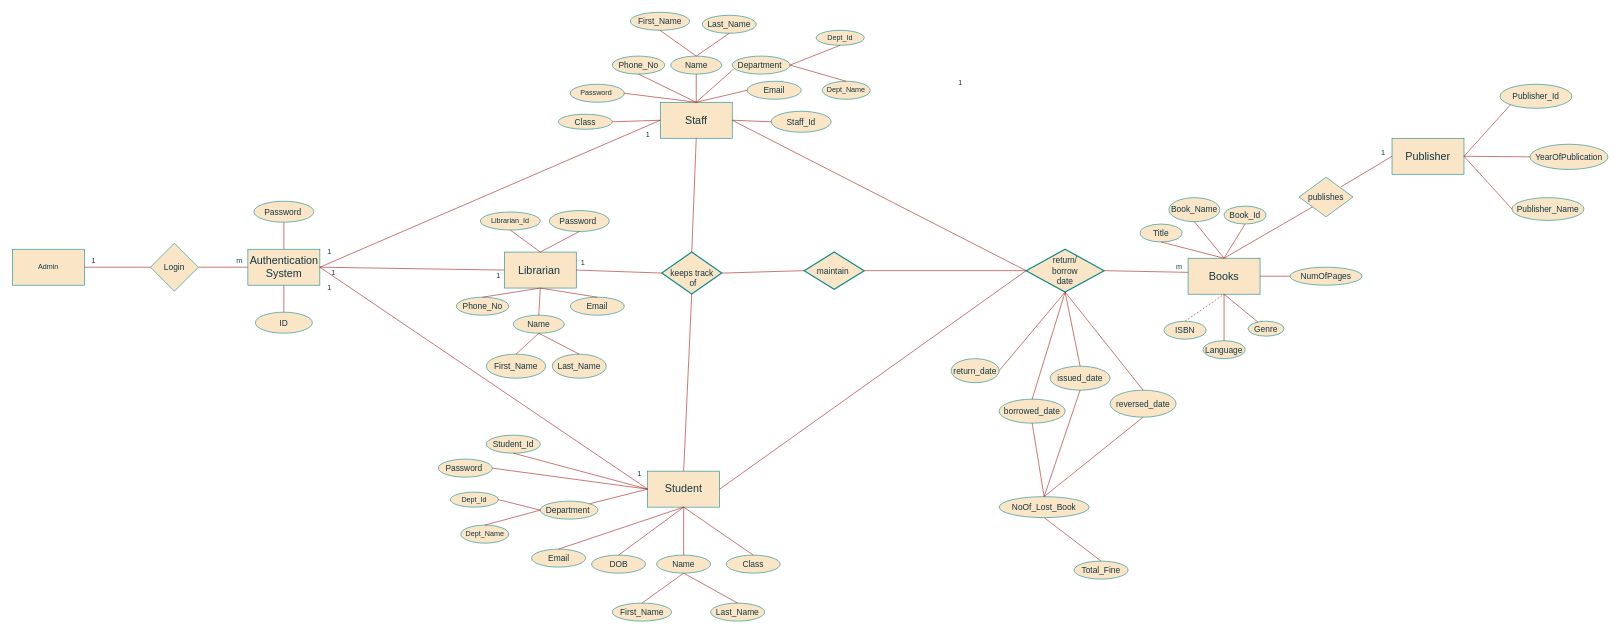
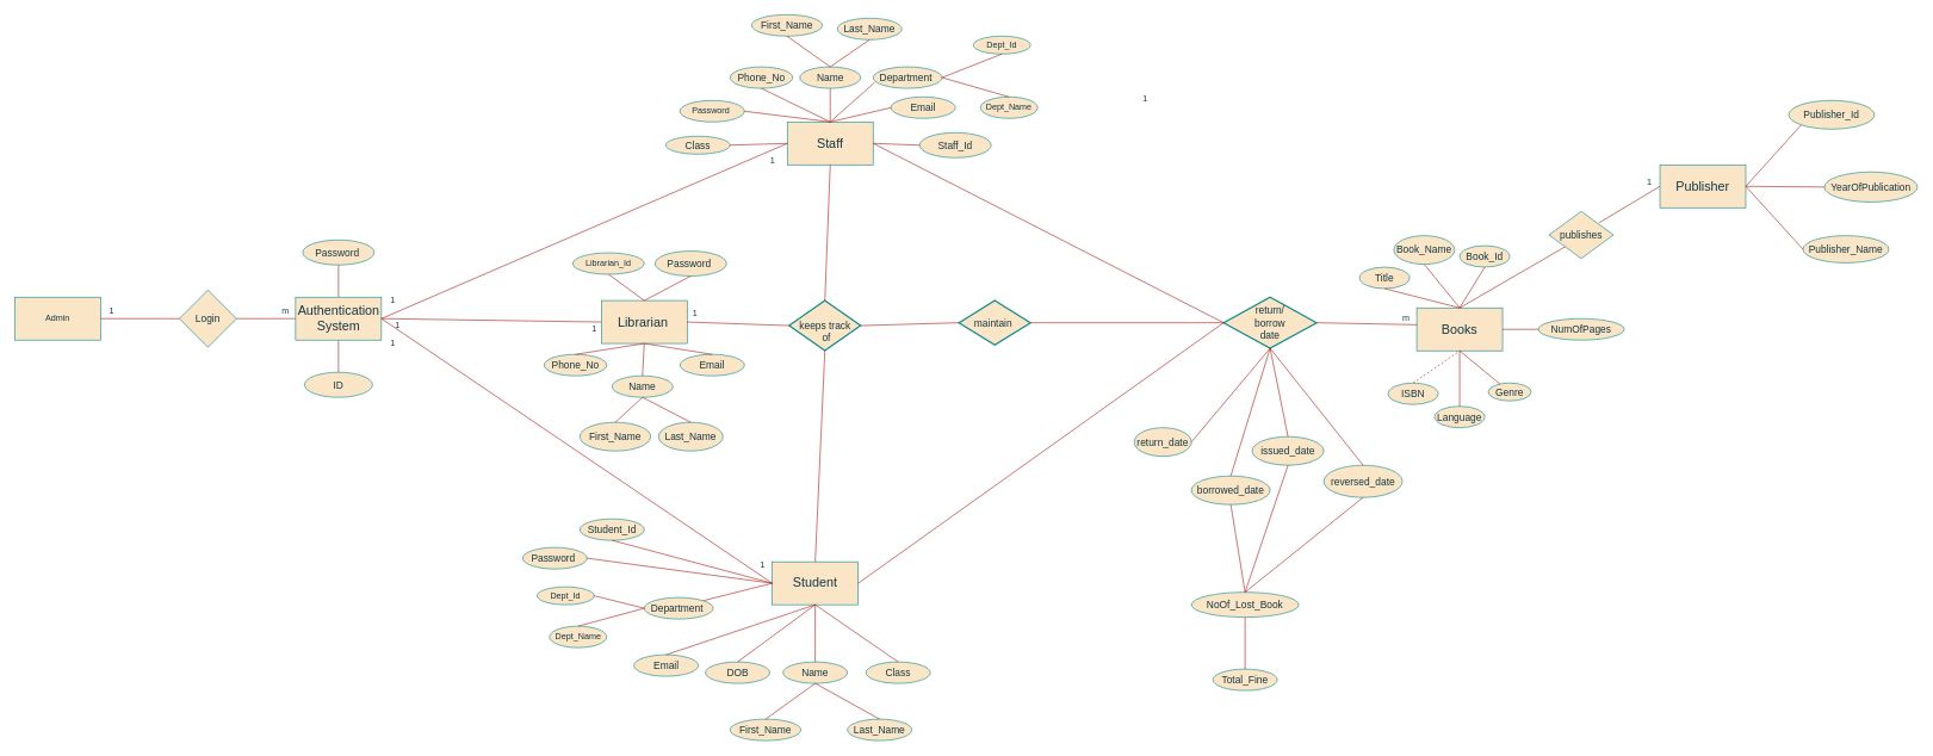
- <mxCell id="46" value="&lt;font style=&quot;font-size: 14px;&quot;&gt;Total_Fine&lt;/font&gt;" style="ellipse;whiteSpace=wrap;html=1;labelBackgroundColor=none;fillColor=#FAE5C7;strokeColor=#0F8B8D;fontColor=#143642;rounded=0;" parent="1" vertex="1"><mxGeometry x="1790" y="935" width="90" height="30" as="geometry" /></mxCell>
+ <mxCell id="46" value="&lt;font style=&quot;font-size: 14px;&quot;&gt;Total_Fine&lt;/font&gt;" style="ellipse;whiteSpace=wrap;html=1;labelBackgroundColor=none;fillColor=#FAE5C7;strokeColor=#0F8B8D;fontColor=#143642;rounded=0;" parent="1" vertex="1"><mxGeometry x="1695" y="935" width="90" height="30" as="geometry" /></mxCell>
